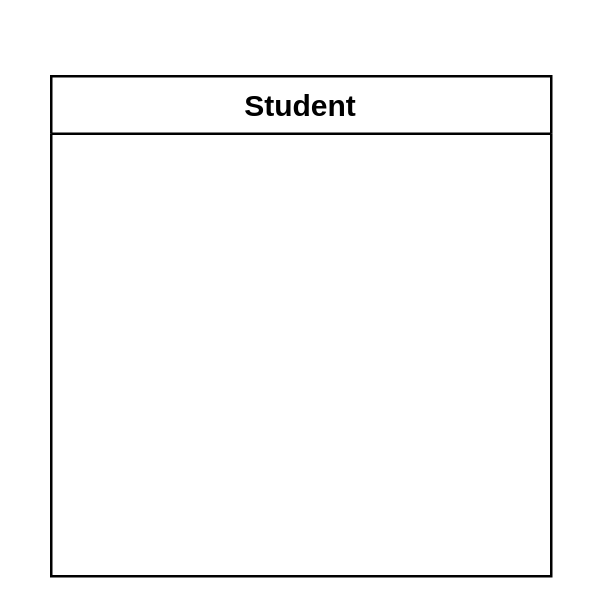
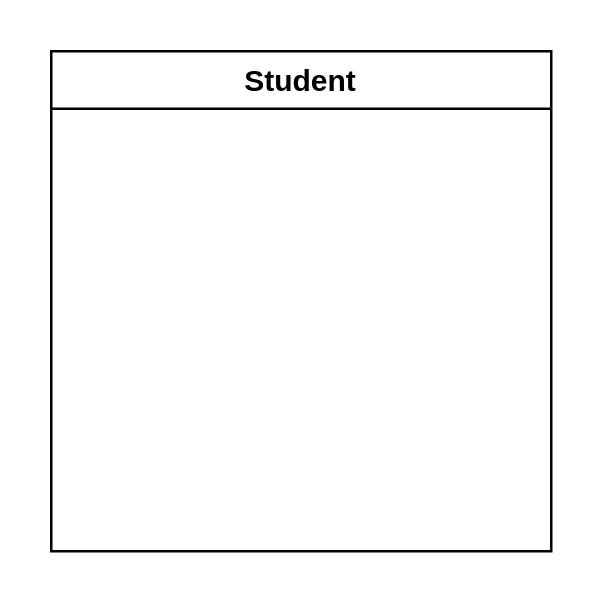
- <mxCell id="2" value="Student" style="swimlane;" vertex="1" parent="1"><mxGeometry x="20" y="30" width="200" height="200" as="geometry" /></mxCell>
+ <mxCell id="2" value="Student" style="swimlane;" vertex="1" parent="1"><mxGeometry x="20" y="20" width="200" height="200" as="geometry" /></mxCell>
